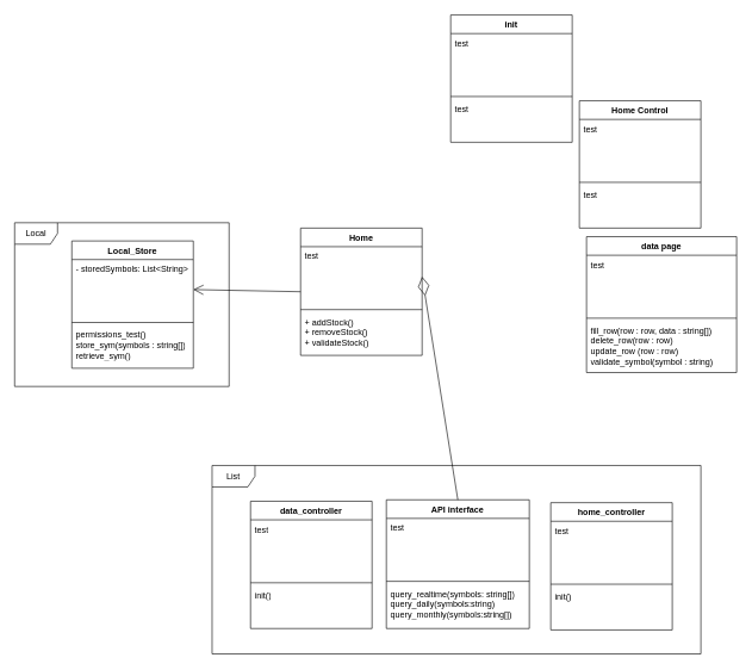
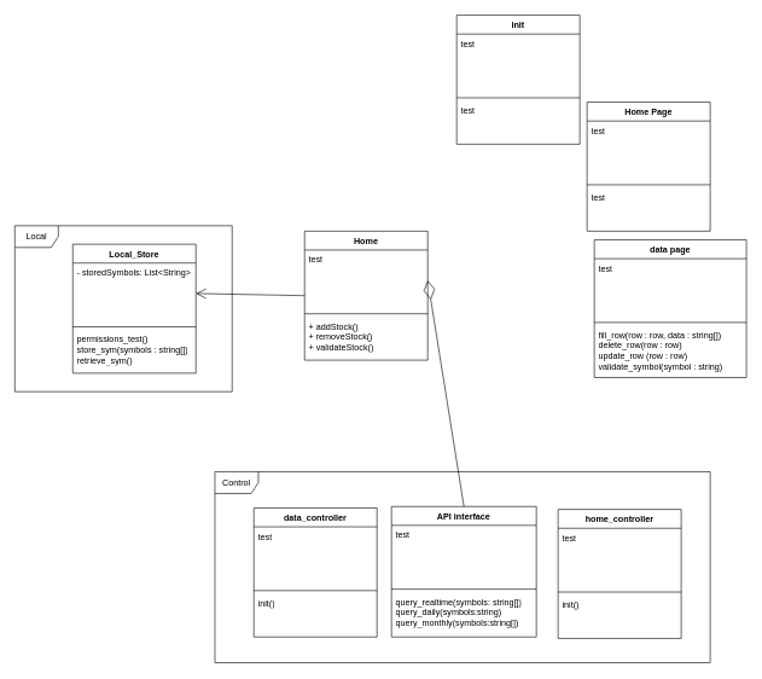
- <mxCell id="18" value="Home Control" style="swimlane;fontStyle=1;align=center;verticalAlign=top;childLayout=stackLayout;horizontal=1;startSize=26;horizontalStack=0;resizeParent=1;resizeParentMax=0;resizeLast=0;collapsible=1;marginBottom=0;whiteSpace=wrap;html=1;" vertex="1" parent="1"><mxGeometry x="810" y="140" width="170" height="178" as="geometry" /></mxCell>
+ <mxCell id="18" value="Home Page" style="swimlane;fontStyle=1;align=center;verticalAlign=top;childLayout=stackLayout;horizontal=1;startSize=26;horizontalStack=0;resizeParent=1;resizeParentMax=0;resizeLast=0;collapsible=1;marginBottom=0;whiteSpace=wrap;html=1;" vertex="1" parent="1"><mxGeometry x="810" y="140" width="170" height="178" as="geometry" /></mxCell>
- <mxCell id="36" value="List" style="shape=umlFrame;whiteSpace=wrap;html=1;pointerEvents=0;" vertex="1" parent="1"><mxGeometry x="296.21" y="650" width="683.79" height="263.5" as="geometry" /></mxCell>
+ <mxCell id="36" value="Control" style="shape=umlFrame;whiteSpace=wrap;html=1;pointerEvents=0;" vertex="1" parent="1"><mxGeometry x="296.21" y="650" width="683.79" height="263.5" as="geometry" /></mxCell>
